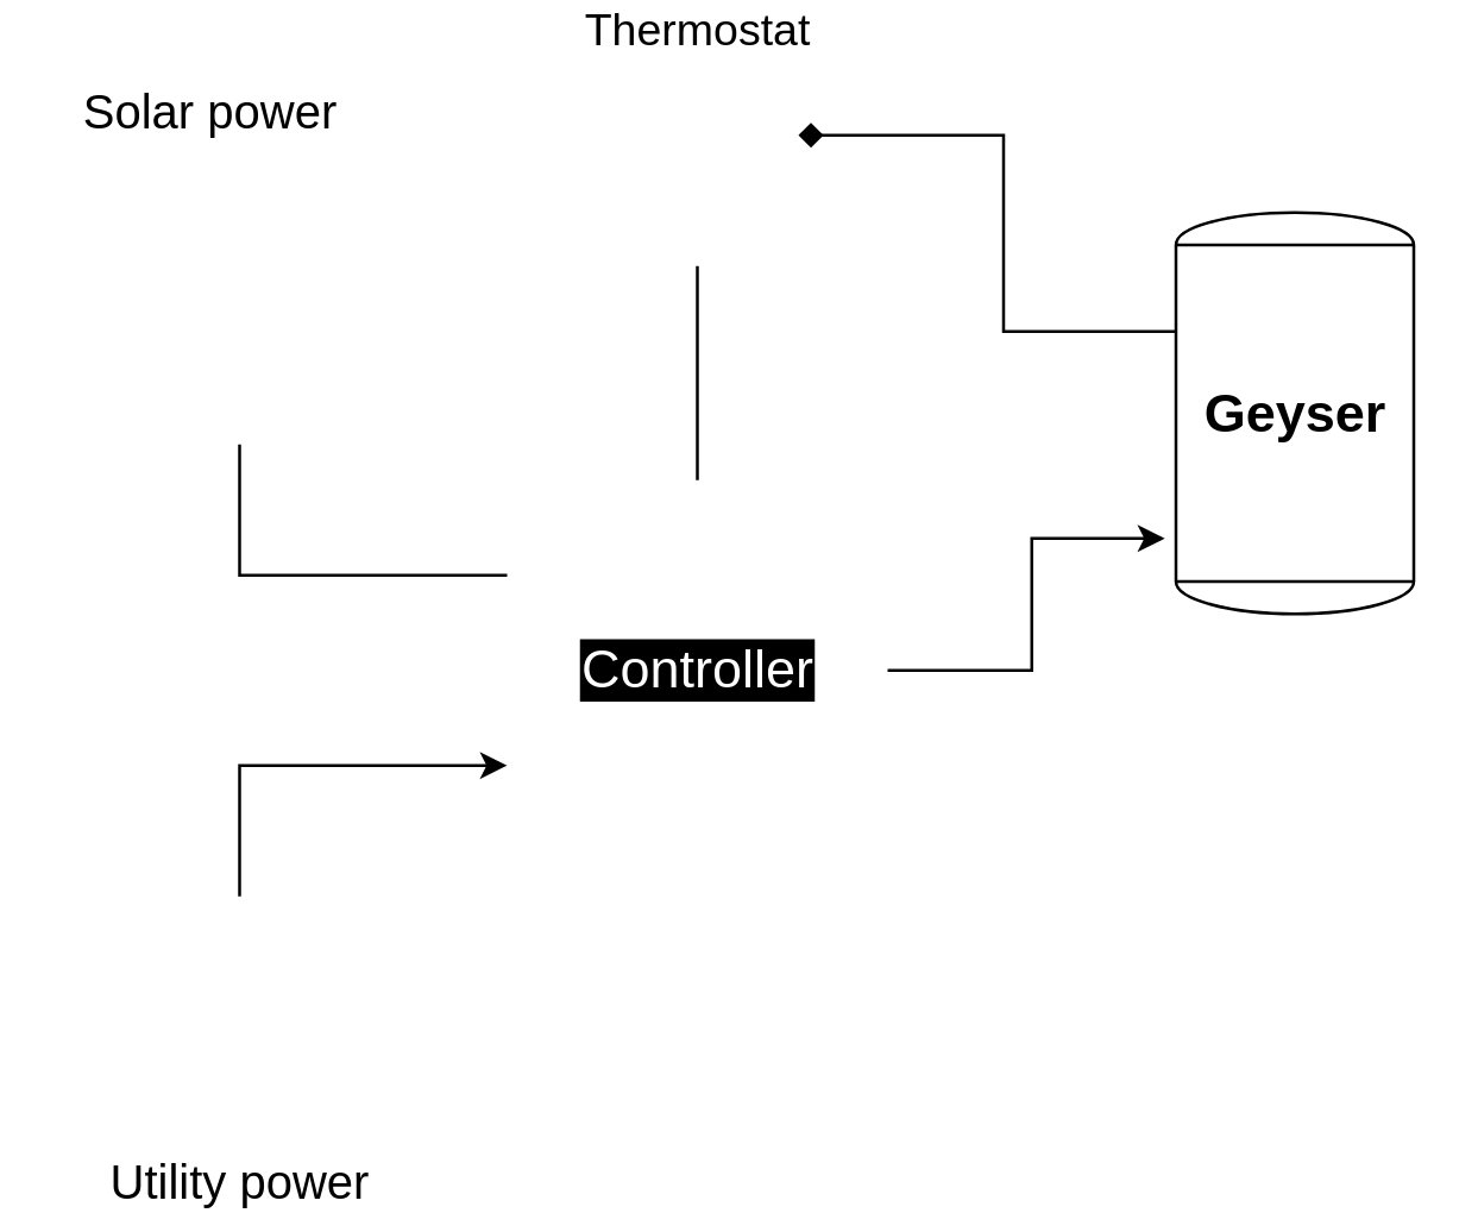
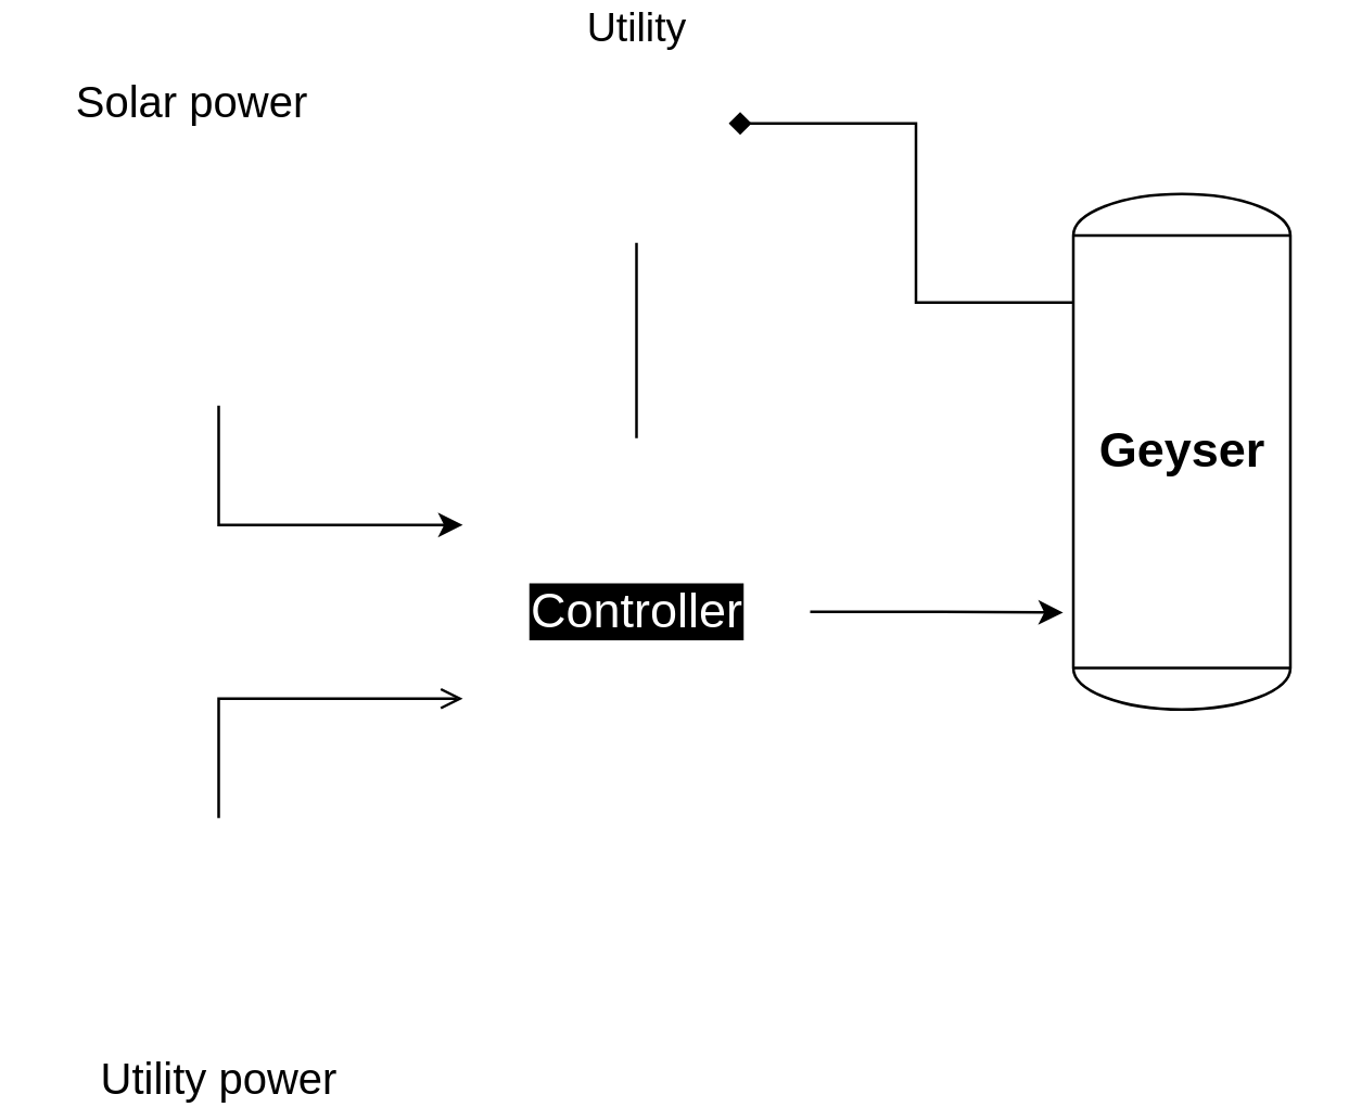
- <mxCell id="9" value="Thermostat" style="shape=image;html=1;verticalAlign=bottom;verticalLabelPosition=top;labelBackgroundColor=#ffffff;imageAspect=0;aspect=fixed;image=https://cdn2.iconfinder.com/data/icons/css-vol-3/24/thermostat-128.png;labelPosition=center;align=center;fontSize=15;" vertex="1" parent="1"><mxGeometry x="200" y="20" width="68" height="68" as="geometry" /></mxCell>
+ <mxCell id="9" value="Utility" style="shape=image;html=1;verticalAlign=bottom;verticalLabelPosition=top;labelBackgroundColor=#ffffff;imageAspect=0;aspect=fixed;image=https://cdn2.iconfinder.com/data/icons/css-vol-3/24/thermostat-128.png;labelPosition=center;align=center;fontSize=15;" vertex="1" parent="1"><mxGeometry x="200" y="20" width="68" height="68" as="geometry" /></mxCell>
- <mxCell id="5" value="&lt;h2&gt;Geyser&lt;/h2&gt;" style="shape=mxgraph.pid.vessels.tank;html=1;pointerEvents=1;align=center;verticalLabelPosition=middle;verticalAlign=middle;dashed=0;labelPosition=center;" vertex="1" parent="1"><mxGeometry x="395" y="70" width="80" height="135" as="geometry" /></mxCell>
+ <mxCell id="5" value="&lt;h2&gt;Geyser&lt;/h2&gt;" style="shape=mxgraph.pid.vessels.tank;html=1;pointerEvents=1;align=center;verticalLabelPosition=middle;verticalAlign=middle;dashed=0;labelPosition=center;" vertex="1" parent="1"><mxGeometry x="395" y="70" width="80" height="190" as="geometry" /></mxCell>
- <mxCell id="2" style="edgeStyle=orthogonalEdgeStyle;rounded=0;orthogonalLoop=1;jettySize=auto;html=1;entryX=0;entryY=0.25;entryDx=0;entryDy=0;fontSize=13;endArrow=none;" edge="1" parent="1" source="3" target="11"><mxGeometry relative="1" as="geometry"><Array as="points"><mxPoint x="80" y="192" /></Array></mxGeometry></mxCell>
+ <mxCell id="2" style="edgeStyle=orthogonalEdgeStyle;rounded=0;orthogonalLoop=1;jettySize=auto;html=1;entryX=0;entryY=0.25;entryDx=0;entryDy=0;fontSize=13;" edge="1" parent="1" source="3" target="11"><mxGeometry relative="1" as="geometry"><Array as="points"><mxPoint x="80" y="192" /></Array></mxGeometry></mxCell>
- <mxCell id="6" style="edgeStyle=orthogonalEdgeStyle;rounded=0;orthogonalLoop=1;jettySize=auto;html=1;entryX=0;entryY=0.75;entryDx=0;entryDy=0;fontSize=13;" edge="1" parent="1" source="7" target="11"><mxGeometry relative="1" as="geometry"><Array as="points"><mxPoint x="80" y="256" /></Array></mxGeometry></mxCell>
+ <mxCell id="6" style="edgeStyle=orthogonalEdgeStyle;rounded=0;orthogonalLoop=1;jettySize=auto;html=1;entryX=0;entryY=0.75;entryDx=0;entryDy=0;fontSize=13;endArrow=open;" edge="1" parent="1" source="7" target="11"><mxGeometry relative="1" as="geometry"><Array as="points"><mxPoint x="80" y="256" /></Array></mxGeometry></mxCell>
